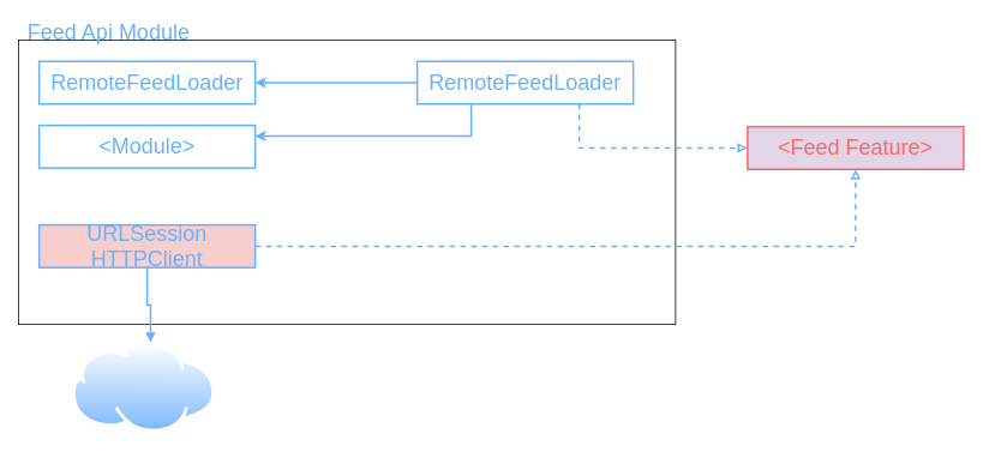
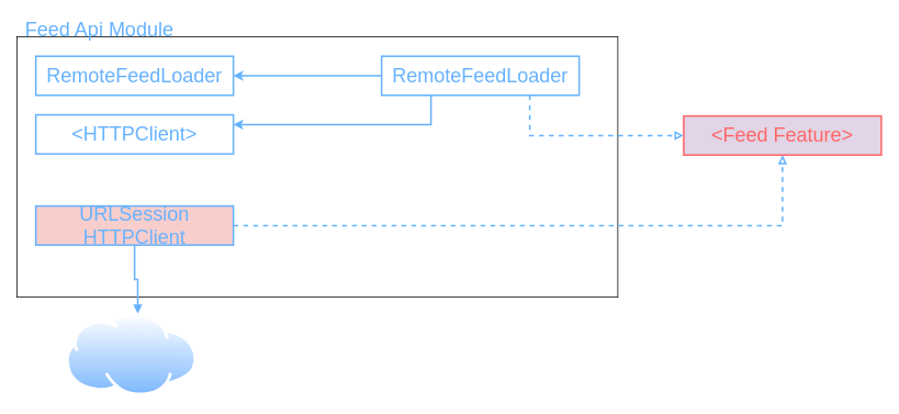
- <mxCell id="6" value="&amp;lt;Module&amp;gt;" style="rounded=0;whiteSpace=wrap;html=1;fontSize=24;align=center;verticalAlign=middle;labelBorderColor=none;strokeWidth=2;fontColor=#66B2FF;strokeColor=#66B2FF;" vertex="1" parent="2"><mxGeometry x="23" y="118.605" width="240" height="47.442" as="geometry" /></mxCell>
+ <mxCell id="6" value="&amp;lt;HTTPClient&amp;gt;" style="rounded=0;whiteSpace=wrap;html=1;fontSize=24;align=center;verticalAlign=middle;labelBorderColor=none;strokeWidth=2;fontColor=#66B2FF;strokeColor=#66B2FF;" vertex="1" parent="2"><mxGeometry x="23" y="118.605" width="240" height="47.442" as="geometry" /></mxCell>
